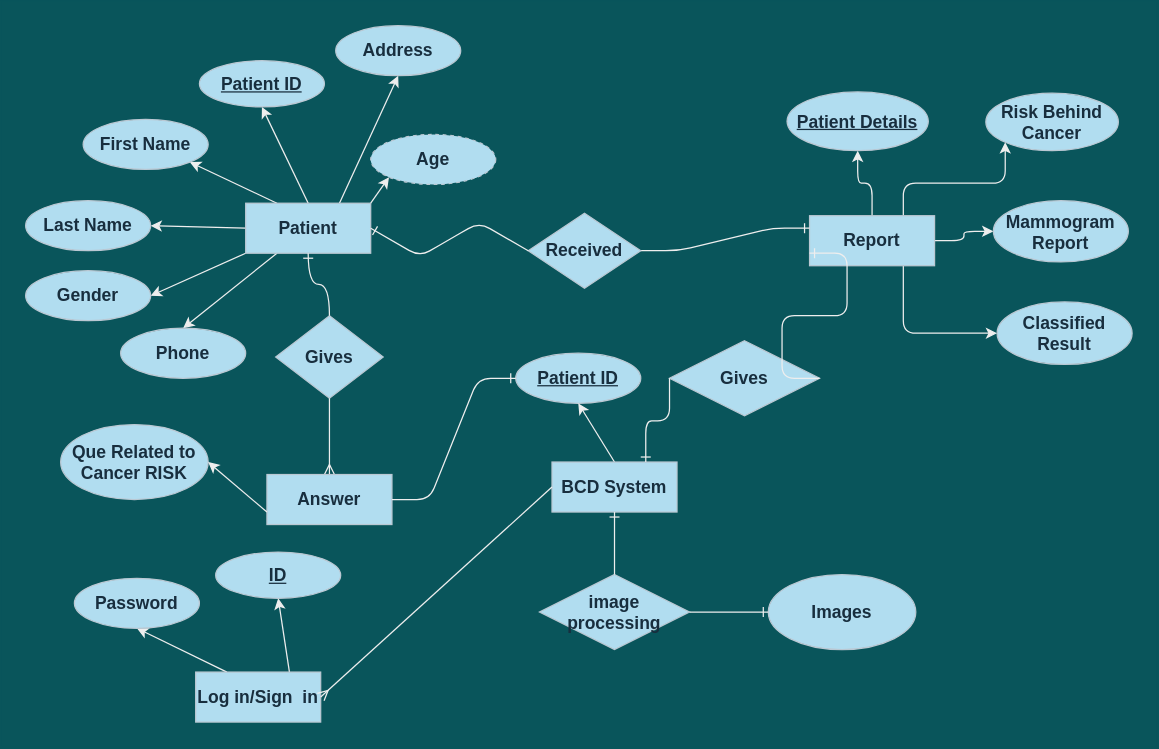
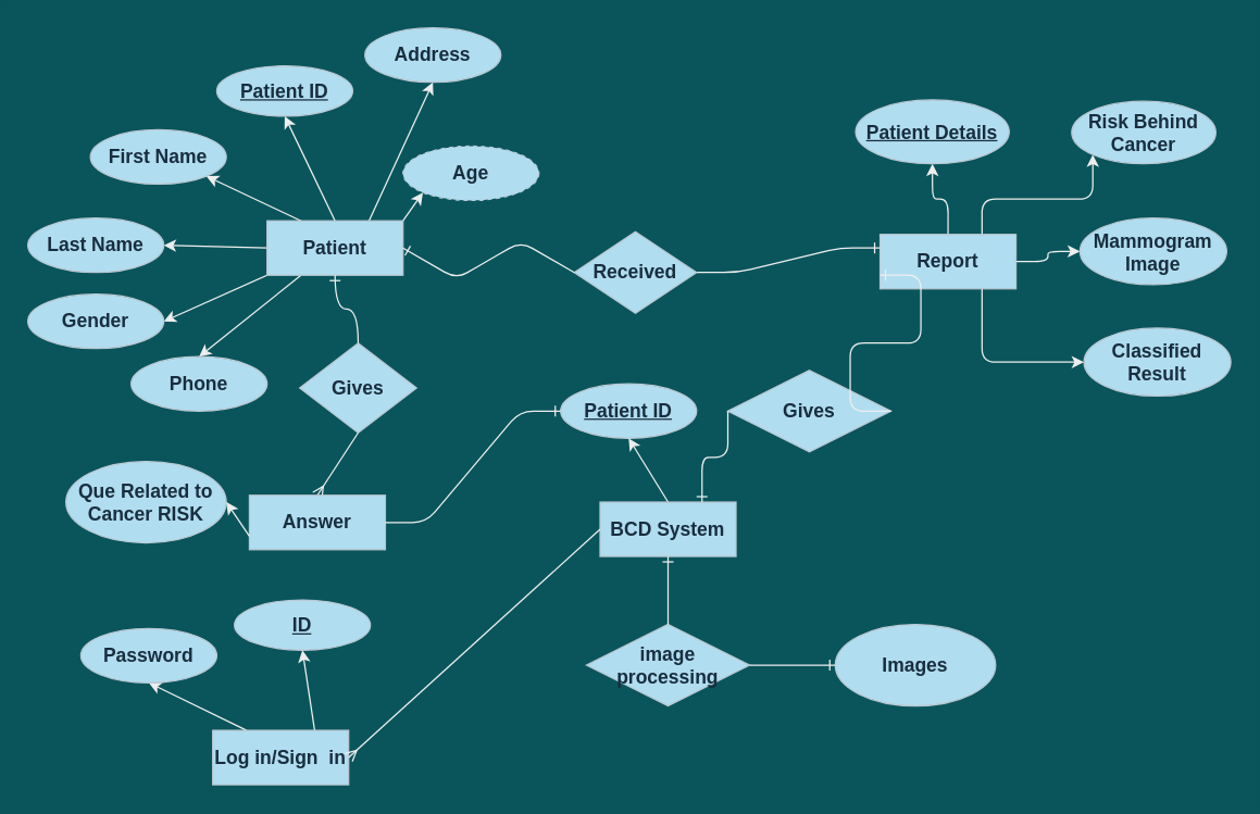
- <mxCell id="9" value="&lt;span style=&quot;font-size: 14px&quot;&gt;&lt;b&gt;Mammogram Report&lt;/b&gt;&lt;/span&gt;" style="ellipse;whiteSpace=wrap;html=1;align=center;fillColor=#B1DDF0;strokeColor=#BAC8D3;fontColor=#182E3E;" vertex="1" parent="1"><mxGeometry x="794" y="160" width="108" height="49" as="geometry" /></mxCell>
+ <mxCell id="9" value="&lt;span style=&quot;font-size: 14px&quot;&gt;&lt;b&gt;Mammogram Image&lt;/b&gt;&lt;/span&gt;" style="ellipse;whiteSpace=wrap;html=1;align=center;fillColor=#B1DDF0;strokeColor=#BAC8D3;fontColor=#182E3E;" vertex="1" parent="1"><mxGeometry x="794" y="160" width="108" height="49" as="geometry" /></mxCell>
- <mxCell id="37" value="&lt;span style=&quot;font-size: 14px&quot;&gt;&lt;b&gt;Answer&lt;/b&gt;&lt;/span&gt;" style="whiteSpace=wrap;html=1;align=center;fillColor=#B1DDF0;strokeColor=#BAC8D3;fontColor=#182E3E;" vertex="1" parent="1"><mxGeometry x="213" y="379" width="100" height="40" as="geometry" /></mxCell>
+ <mxCell id="37" value="&lt;span style=&quot;font-size: 14px&quot;&gt;&lt;b&gt;Answer&lt;/b&gt;&lt;/span&gt;" style="whiteSpace=wrap;html=1;align=center;fillColor=#B1DDF0;strokeColor=#BAC8D3;fontColor=#182E3E;" vertex="1" parent="1"><mxGeometry x="183" y="364" width="100" height="40" as="geometry" /></mxCell>
